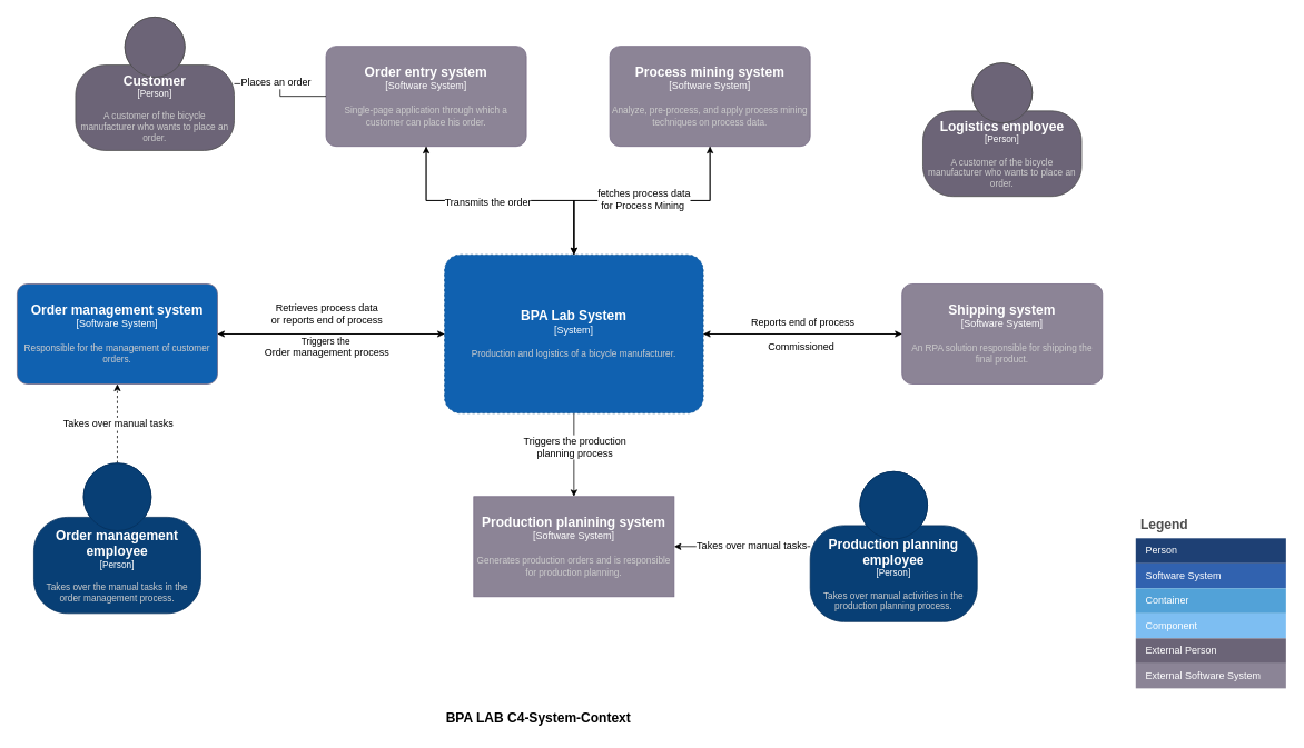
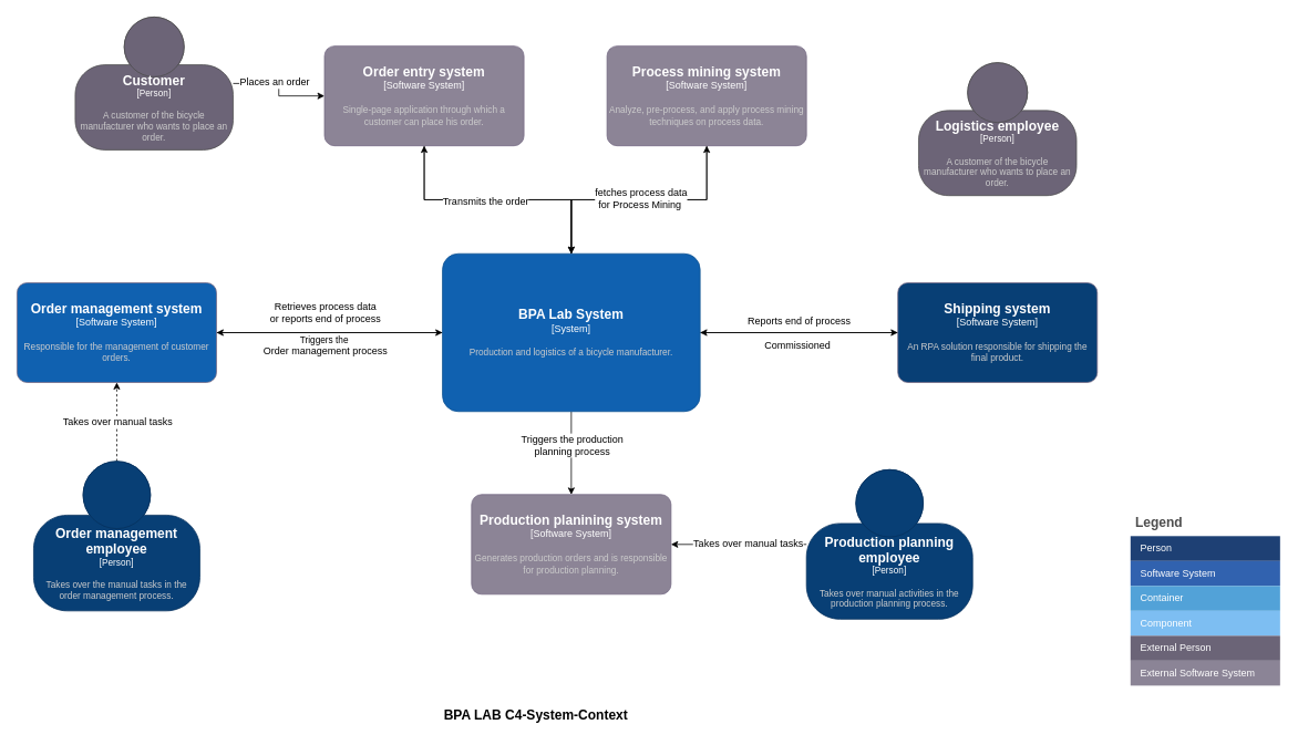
- <mxCell id="28" style="edgeStyle=orthogonalEdgeStyle;rounded=0;orthogonalLoop=1;jettySize=auto;html=1;entryX=0;entryY=0.5;entryDx=0;entryDy=0;entryPerimeter=0;endArrow=none;" edge="1" parent="1" source="30" target="24"><mxGeometry relative="1" as="geometry" /></mxCell>
+ <mxCell id="28" style="edgeStyle=orthogonalEdgeStyle;rounded=0;orthogonalLoop=1;jettySize=auto;html=1;entryX=0;entryY=0.5;entryDx=0;entryDy=0;entryPerimeter=0;" edge="1" parent="1" source="30" target="24"><mxGeometry relative="1" as="geometry" /></mxCell>
- <mxCell id="21" value="&lt;font style=&quot;font-size: 16px&quot;&gt;&lt;b&gt;BPA Lab System&lt;/b&gt;&lt;/font&gt;&lt;div&gt;[System]&lt;/div&gt;&lt;br&gt;&lt;div&gt;&lt;font style=&quot;font-size: 11px&quot;&gt;&lt;font color=&quot;#cccccc&quot;&gt;Production and logistics of a bicycle manufacturer.&lt;/font&gt;&lt;/div&gt;" style="rounded=1;whiteSpace=wrap;html=1;labelBackgroundColor=none;fillColor=#1061B0;fontColor=#ffffff;align=center;arcSize=10;strokeColor=#0D5091;metaEdit=1;resizable=1;points=[[0.25,0,0],[0.5,0,0],[0.75,0,0],[1,0.25,0],[1,0.5,0],[1,0.75,0],[0.75,1,0],[0.5,1,0],[0.25,1,0],[0,0.75,0],[0,0.5,0],[0,0.25,0]];editable=1;movable=1;rotatable=1;deletable=1;locked=0;connectable=1;dashed=1;" parent="1" vertex="1"><mxGeometry x="532" y="305" width="310" height="190" as="geometry" /></mxCell>
+ <mxCell id="21" value="&lt;font style=&quot;font-size: 16px&quot;&gt;&lt;b&gt;BPA Lab System&lt;/b&gt;&lt;/font&gt;&lt;div&gt;[System]&lt;/div&gt;&lt;br&gt;&lt;div&gt;&lt;font style=&quot;font-size: 11px&quot;&gt;&lt;font color=&quot;#cccccc&quot;&gt;Production and logistics of a bicycle manufacturer.&lt;/font&gt;&lt;/div&gt;" style="rounded=1;whiteSpace=wrap;html=1;labelBackgroundColor=none;fillColor=#1061B0;fontColor=#ffffff;align=center;arcSize=10;strokeColor=#0D5091;metaEdit=1;resizable=1;points=[[0.25,0,0],[0.5,0,0],[0.75,0,0],[1,0.25,0],[1,0.5,0],[1,0.75,0],[0.75,1,0],[0.5,1,0],[0.25,1,0],[0,0.75,0],[0,0.5,0],[0,0.25,0]];editable=1;movable=1;rotatable=1;deletable=1;locked=0;connectable=1;" parent="1" vertex="1"><mxGeometry x="532" y="305" width="310" height="190" as="geometry" /></mxCell>
- <mxCell id="45" value="&lt;font style=&quot;font-size: 16px&quot;&gt;&lt;b&gt;Shipping system&lt;/b&gt;&lt;/font&gt;&lt;div&gt;[Software System]&lt;/div&gt;&lt;br&gt;&lt;div&gt;&lt;font style=&quot;font-size: 11px&quot;&gt;&lt;font color=&quot;#cccccc&quot;&gt; An RPA solution responsible for shipping the final product.&lt;/font&gt;&lt;/div&gt;" style="rounded=1;whiteSpace=wrap;html=1;labelBackgroundColor=none;fillColor=#8C8496;fontColor=#ffffff;align=center;arcSize=10;strokeColor=#736782;metaEdit=1;resizable=0;points=[[0.25,0,0],[0.5,0,0],[0.75,0,0],[1,0.25,0],[1,0.5,0],[1,0.75,0],[0.75,1,0],[0.5,1,0],[0.25,1,0],[0,0.75,0],[0,0.5,0],[0,0.25,0]];" vertex="1" parent="1"><mxGeometry x="1080" y="340" width="240" height="120" as="geometry" /></mxCell>
+ <mxCell id="45" value="&lt;font style=&quot;font-size: 16px&quot;&gt;&lt;b&gt;Shipping system&lt;/b&gt;&lt;/font&gt;&lt;div&gt;[Software System]&lt;/div&gt;&lt;br&gt;&lt;div&gt;&lt;font style=&quot;font-size: 11px&quot;&gt;&lt;font color=&quot;#cccccc&quot;&gt; An RPA solution responsible for shipping the final product.&lt;/font&gt;&lt;/div&gt;" style="rounded=1;whiteSpace=wrap;html=1;labelBackgroundColor=none;fillColor=#083f75;fontColor=#ffffff;align=center;arcSize=10;strokeColor=#736782;metaEdit=1;resizable=0;points=[[0.25,0,0],[0.5,0,0],[0.75,0,0],[1,0.25,0],[1,0.5,0],[1,0.75,0],[0.75,1,0],[0.5,1,0],[0.25,1,0],[0,0.75,0],[0,0.5,0],[0,0.25,0]];" vertex="1" parent="1"><mxGeometry x="1080" y="340" width="240" height="120" as="geometry" /></mxCell>
- <mxCell id="35" value="&lt;font style=&quot;font-size: 16px&quot;&gt;&lt;b&gt;Production planining system&lt;/b&gt;&lt;/font&gt;&lt;div&gt;[Software System]&lt;/div&gt;&lt;br&gt;&lt;div&gt;&lt;font style=&quot;font-size: 11px&quot;&gt;&lt;font color=&quot;#cccccc&quot;&gt;Generates production orders and is responsible for production planning.&lt;/font&gt;&lt;/div&gt;" style="whiteSpace=wrap;html=1;labelBackgroundColor=none;fillColor=#8C8496;fontColor=#ffffff;align=center;arcSize=10;strokeColor=#736782;metaEdit=1;resizable=0;points=[[0.25,0,0],[0.5,0,0],[0.75,0,0],[1,0.25,0],[1,0.5,0],[1,0.75,0],[0.75,1,0],[0.5,1,0],[0.25,1,0],[0,0.75,0],[0,0.5,0],[0,0.25,0]];rounded=0;" vertex="1" parent="1"><mxGeometry x="567" y="595" width="240" height="120" as="geometry" /></mxCell>
+ <mxCell id="35" value="&lt;font style=&quot;font-size: 16px&quot;&gt;&lt;b&gt;Production planining system&lt;/b&gt;&lt;/font&gt;&lt;div&gt;[Software System]&lt;/div&gt;&lt;br&gt;&lt;div&gt;&lt;font style=&quot;font-size: 11px&quot;&gt;&lt;font color=&quot;#cccccc&quot;&gt;Generates production orders and is responsible for production planning.&lt;/font&gt;&lt;/div&gt;" style="rounded=1;whiteSpace=wrap;html=1;labelBackgroundColor=none;fillColor=#8C8496;fontColor=#ffffff;align=center;arcSize=10;strokeColor=#736782;metaEdit=1;resizable=0;points=[[0.25,0,0],[0.5,0,0],[0.75,0,0],[1,0.25,0],[1,0.5,0],[1,0.75,0],[0.75,1,0],[0.5,1,0],[0.25,1,0],[0,0.75,0],[0,0.5,0],[0,0.25,0]];" vertex="1" parent="1"><mxGeometry x="567" y="595" width="240" height="120" as="geometry" /></mxCell>
